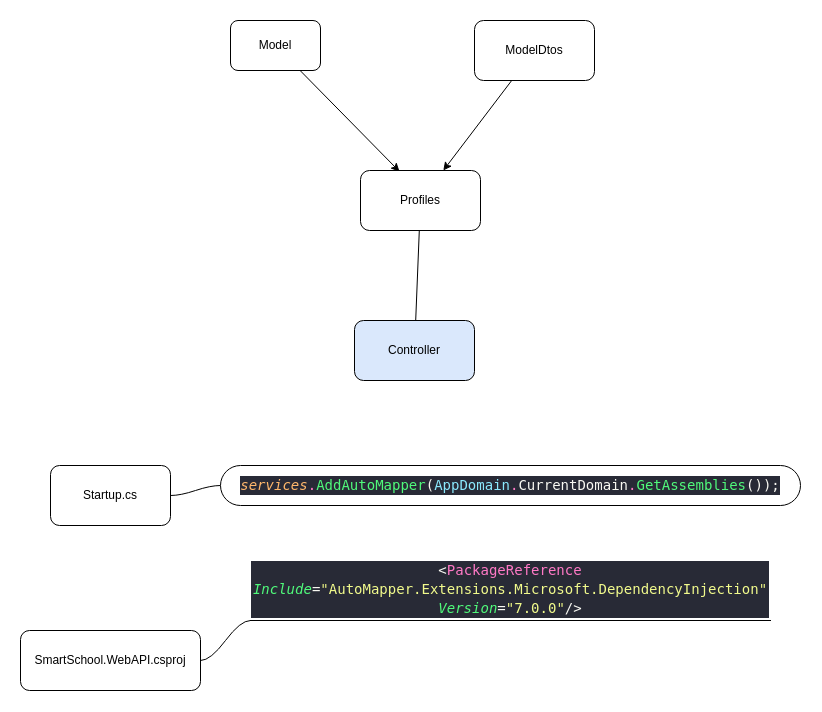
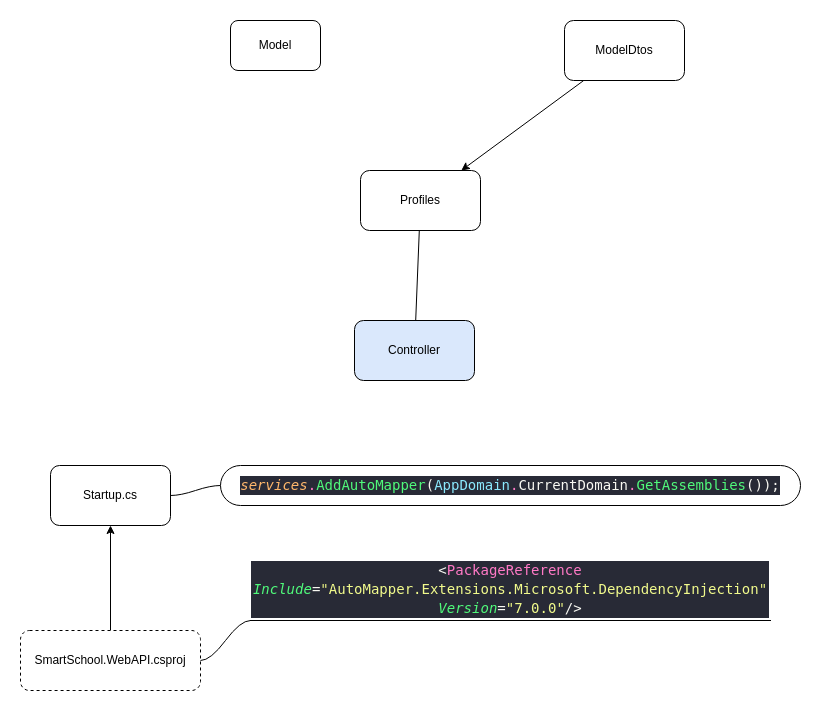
- <mxCell id="6" value="ModelDtos" style="rounded=1;whiteSpace=wrap;html=1;" parent="1" vertex="1"><mxGeometry x="474" y="20" width="120" height="60" as="geometry" /></mxCell>
+ <mxCell id="6" value="ModelDtos" style="rounded=1;whiteSpace=wrap;html=1;" parent="1" vertex="1"><mxGeometry x="564" y="20" width="120" height="60" as="geometry" /></mxCell>
- <mxCell id="3" style="edgeStyle=none;html=1;entryX=0.325;entryY=0.017;entryDx=0;entryDy=0;entryPerimeter=0;" parent="1" source="4" target="8" edge="1"><mxGeometry relative="1" as="geometry" /></mxCell>
+ <mxCell id="9" value="" style="edgeStyle=none;html=1;" edge="1" parent="1" source="10" target="12"><mxGeometry relative="1" as="geometry" /></mxCell>
- <mxCell id="10" value="SmartSchool.WebAPI.csproj" style="rounded=1;whiteSpace=wrap;html=1;" parent="1" vertex="1"><mxGeometry x="20" y="630" width="180" height="60" as="geometry" /></mxCell>
+ <mxCell id="10" value="SmartSchool.WebAPI.csproj" style="rounded=1;whiteSpace=wrap;html=1;dashed=1;" parent="1" vertex="1"><mxGeometry x="20" y="630" width="180" height="60" as="geometry" /></mxCell>
